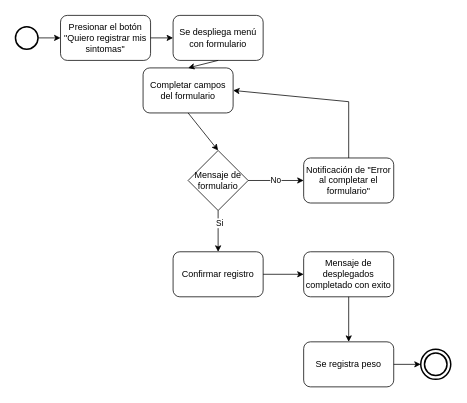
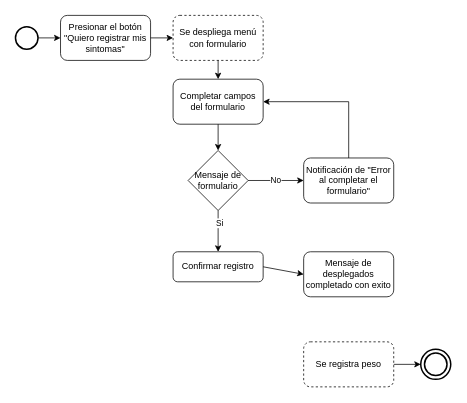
- <mxCell id="21" value="Se despliega menú con formulario" style="rounded=1;whiteSpace=wrap;html=1;" vertex="1" parent="1"><mxGeometry x="230" y="20" width="120" height="60" as="geometry" /></mxCell>
+ <mxCell id="21" value="Se despliega menú con formulario" style="rounded=1;whiteSpace=wrap;html=1;dashed=1;" vertex="1" parent="1"><mxGeometry x="230" y="20" width="120" height="60" as="geometry" /></mxCell>
- <mxCell id="6" value="Completar campos del formulario" style="rounded=1;whiteSpace=wrap;html=1;" vertex="1" parent="1"><mxGeometry x="190" y="90" width="120" height="60" as="geometry" /></mxCell>
+ <mxCell id="6" value="Completar campos del formulario" style="rounded=1;whiteSpace=wrap;html=1;" vertex="1" parent="1"><mxGeometry x="230" y="105" width="120" height="60" as="geometry" /></mxCell>
- <mxCell id="15" value="Confirmar registro" style="rounded=1;whiteSpace=wrap;html=1;" vertex="1" parent="1"><mxGeometry x="230" y="335" width="120" height="60" as="geometry" /></mxCell>
+ <mxCell id="15" value="Confirmar registro" style="rounded=1;whiteSpace=wrap;html=1;" vertex="1" parent="1"><mxGeometry x="230" y="335" width="120" height="40" as="geometry" /></mxCell>
- <mxCell id="19" value="" style="endArrow=classic;html=1;rounded=0;exitX=0.5;exitY=1;exitDx=0;exitDy=0;" edge="1" parent="1" source="16" target="18"><mxGeometry width="50" height="50" relative="1" as="geometry"><mxPoint x="510" y="405" as="sourcePoint" /><mxPoint x="510" y="435" as="targetPoint" /><Array as="points" /></mxGeometry></mxCell>
- <mxCell id="18" value="Se registra peso" style="rounded=1;whiteSpace=wrap;html=1;" vertex="1" parent="1"><mxGeometry x="404" y="455" width="120" height="60" as="geometry" /></mxCell>
+ <mxCell id="18" value="Se registra peso" style="rounded=1;whiteSpace=wrap;html=1;dashed=1;" vertex="1" parent="1"><mxGeometry x="404" y="455" width="120" height="60" as="geometry" /></mxCell>
